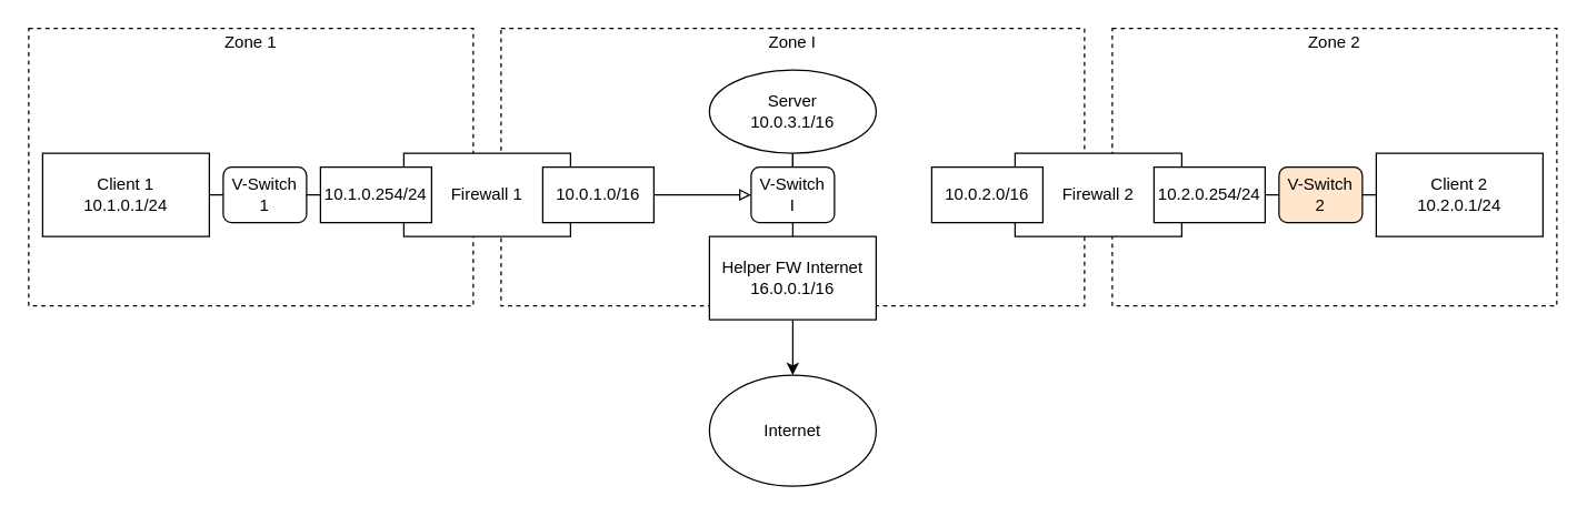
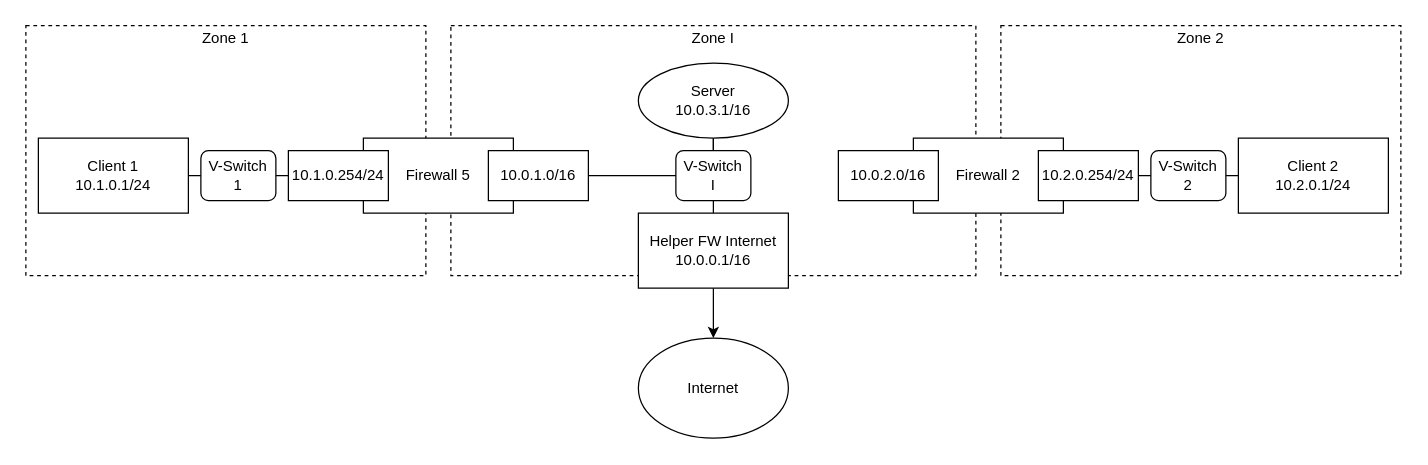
- <mxCell id="7" value="Firewall 1" style="rounded=0;whiteSpace=wrap;html=1;" parent="1" vertex="1"><mxGeometry x="290" y="110" width="120" height="60" as="geometry" /></mxCell>
+ <mxCell id="7" value="Firewall 5" style="rounded=0;whiteSpace=wrap;html=1;" parent="1" vertex="1"><mxGeometry x="290" y="110" width="120" height="60" as="geometry" /></mxCell>
- <mxCell id="26" value="" style="edgeStyle=orthogonalEdgeStyle;rounded=0;orthogonalLoop=1;jettySize=auto;html=1;entryX=0;entryY=0.5;entryDx=0;entryDy=0;endArrow=block;endFill=0;" edge="1" parent="1" source="10" target="25"><mxGeometry relative="1" as="geometry"><mxPoint x="470" y="140" as="sourcePoint" /><mxPoint x="670" y="140" as="targetPoint" /></mxGeometry></mxCell>
+ <mxCell id="26" value="" style="edgeStyle=orthogonalEdgeStyle;rounded=0;orthogonalLoop=1;jettySize=auto;html=1;entryX=0;entryY=0.5;entryDx=0;entryDy=0;endArrow=none;endFill=0;" edge="1" parent="1" source="10" target="25"><mxGeometry relative="1" as="geometry"><mxPoint x="470" y="140" as="sourcePoint" /><mxPoint x="670" y="140" as="targetPoint" /></mxGeometry></mxCell>
- <mxCell id="27" value="V-Switch&lt;br&gt;2" style="rounded=1;whiteSpace=wrap;html=1;fillColor=#ffe6cc;" vertex="1" parent="1"><mxGeometry x="920" y="120" width="60" height="40" as="geometry" /></mxCell>
+ <mxCell id="27" value="V-Switch&lt;br&gt;2" style="rounded=1;whiteSpace=wrap;html=1;" vertex="1" parent="1"><mxGeometry x="920" y="120" width="60" height="40" as="geometry" /></mxCell>
- <mxCell id="19" value="Helper FW Internet&lt;br&gt;16.0.0.1/16" style="rounded=0;whiteSpace=wrap;html=1;" parent="1" vertex="1"><mxGeometry x="510" y="170" width="120" height="60" as="geometry" /></mxCell>
+ <mxCell id="19" value="Helper FW Internet&lt;br&gt;10.0.0.1/16" style="rounded=0;whiteSpace=wrap;html=1;" parent="1" vertex="1"><mxGeometry x="510" y="170" width="120" height="60" as="geometry" /></mxCell>
